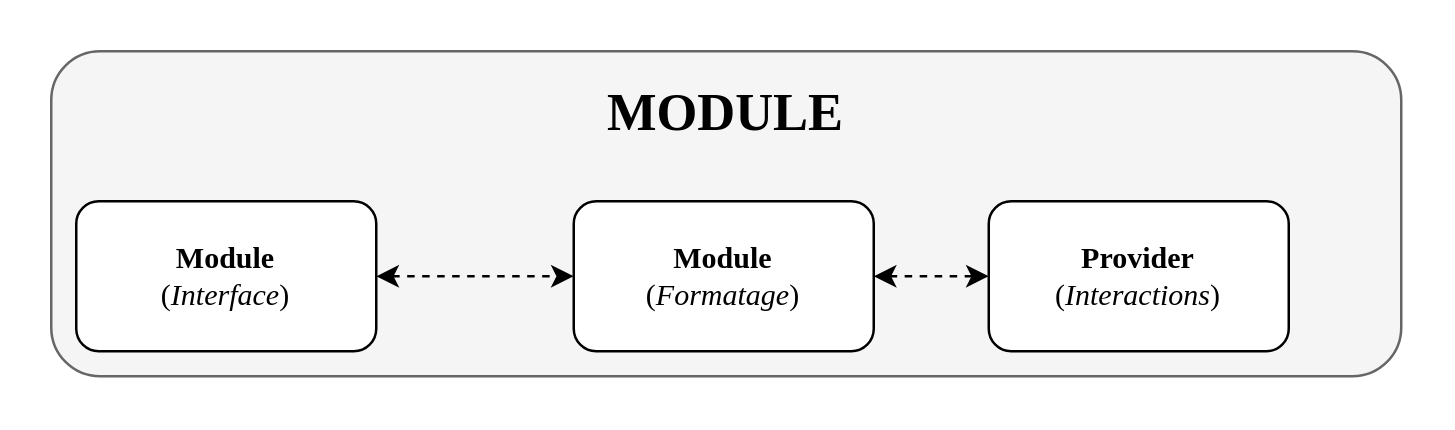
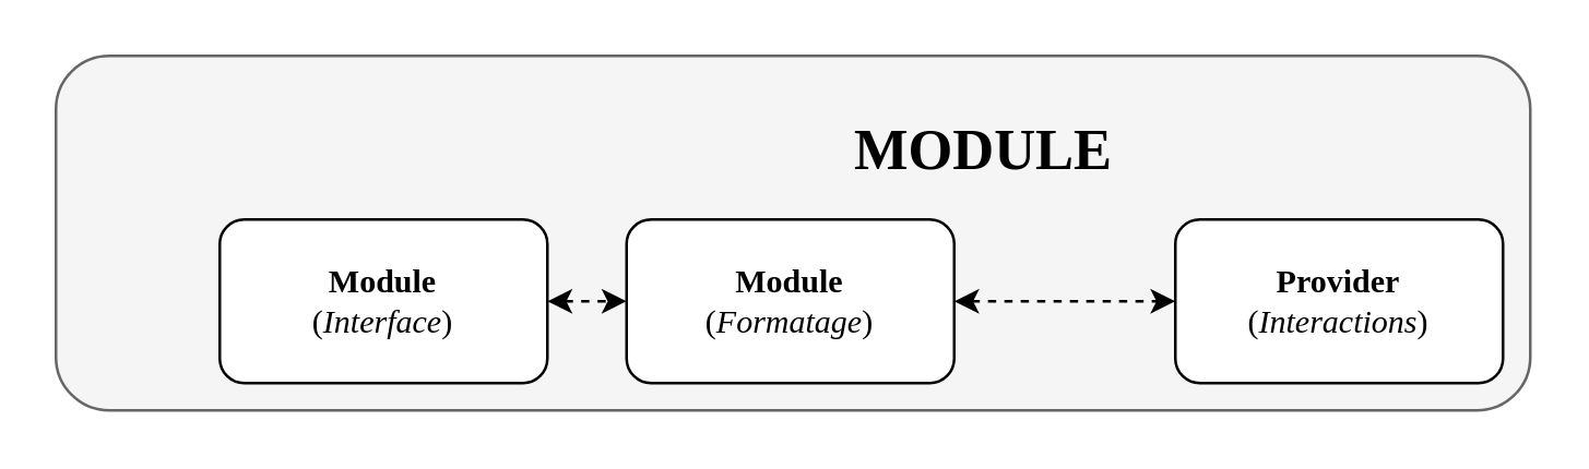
- <mxCell id="8" value="&lt;span&gt;&lt;font style=&quot;font-size: 21px&quot;&gt;MODULE&lt;/font&gt;&lt;/span&gt;" style="text;html=1;strokeColor=none;fillColor=none;align=center;verticalAlign=middle;whiteSpace=wrap;rounded=0;fontFamily=Asap;fontSource=https%3A%2F%2Ffonts.googleapis.com%2Fcss%3Ffamily%3DAsap;fontStyle=1;font-weight=800" vertex="1" parent="1"><mxGeometry x="240" y="30" width="100" height="30" as="geometry" /></mxCell>
+ <mxCell id="8" value="&lt;span&gt;&lt;font style=&quot;font-size: 21px&quot;&gt;MODULE&lt;/font&gt;&lt;/span&gt;" style="text;html=1;strokeColor=none;fillColor=none;align=center;verticalAlign=middle;whiteSpace=wrap;rounded=0;fontFamily=Asap;fontSource=https%3A%2F%2Ffonts.googleapis.com%2Fcss%3Ffamily%3DAsap;fontStyle=1;font-weight=800" vertex="1" parent="1"><mxGeometry x="310" y="40" width="100" height="30" as="geometry" /></mxCell>
- <mxCell id="3" value="&lt;font face=&quot;Asap&quot; data-font-src=&quot;https://fonts.googleapis.com/css?family=Asap&quot;&gt;&lt;b&gt;Module&lt;br&gt;&lt;/b&gt;(&lt;i&gt;Interface&lt;/i&gt;)&lt;/font&gt;" style="rounded=1;whiteSpace=wrap;html=1;" vertex="1" parent="1"><mxGeometry x="30" y="80" width="120" height="60" as="geometry" /></mxCell>
+ <mxCell id="3" value="&lt;font face=&quot;Asap&quot; data-font-src=&quot;https://fonts.googleapis.com/css?family=Asap&quot;&gt;&lt;b&gt;Module&lt;br&gt;&lt;/b&gt;(&lt;i&gt;Interface&lt;/i&gt;)&lt;/font&gt;" style="rounded=1;whiteSpace=wrap;html=1;" vertex="1" parent="1"><mxGeometry x="80" y="80" width="120" height="60" as="geometry" /></mxCell>
- <mxCell id="5" value="&lt;font face=&quot;Asap&quot; data-font-src=&quot;https://fonts.googleapis.com/css?family=Asap&quot;&gt;&lt;b&gt;Provider&lt;/b&gt;&lt;br&gt;(&lt;i&gt;Interactions&lt;/i&gt;)&lt;/font&gt;" style="rounded=1;whiteSpace=wrap;html=1;" vertex="1" parent="1"><mxGeometry x="395" y="80" width="120" height="60" as="geometry" /></mxCell>
+ <mxCell id="5" value="&lt;font face=&quot;Asap&quot; data-font-src=&quot;https://fonts.googleapis.com/css?family=Asap&quot;&gt;&lt;b&gt;Provider&lt;/b&gt;&lt;br&gt;(&lt;i&gt;Interactions&lt;/i&gt;)&lt;/font&gt;" style="rounded=1;whiteSpace=wrap;html=1;" vertex="1" parent="1"><mxGeometry x="430" y="80" width="120" height="60" as="geometry" /></mxCell>
